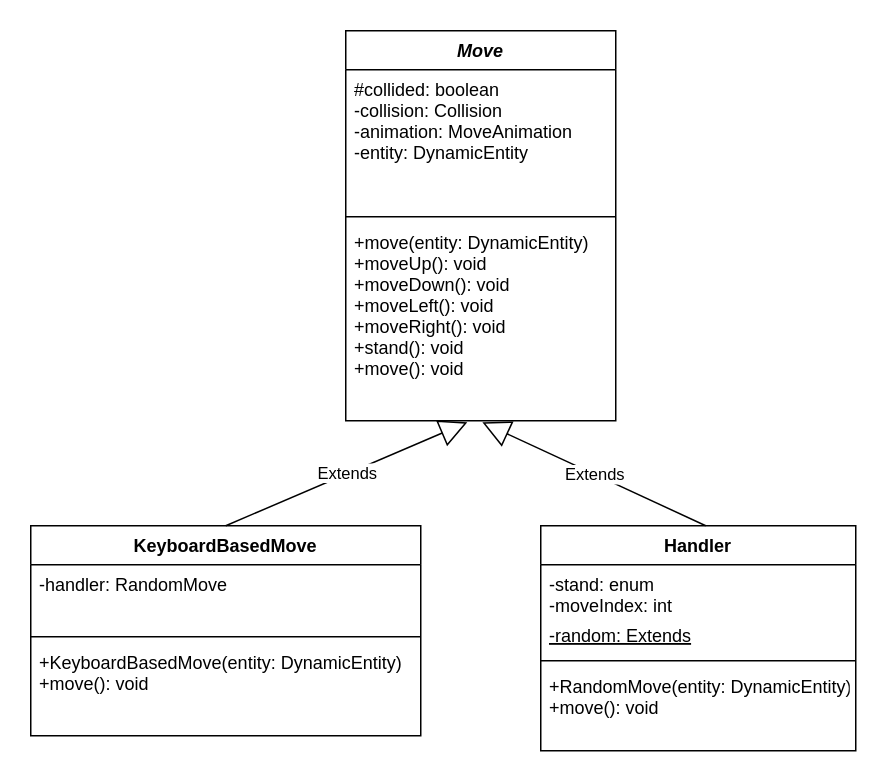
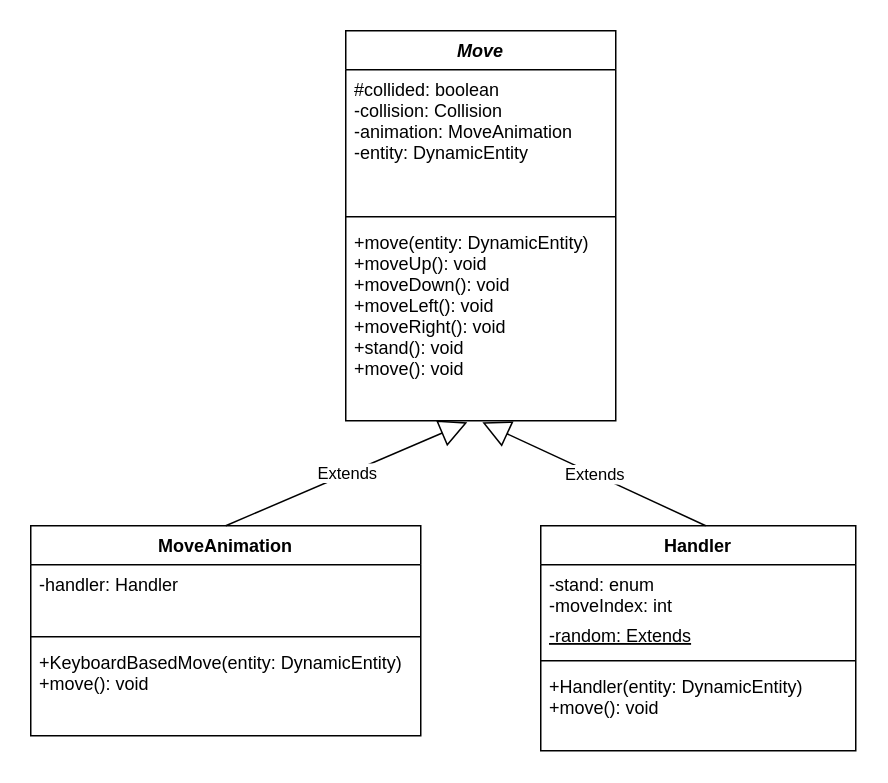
- <mxCell id="2" value="KeyboardBasedMove" style="swimlane;fontStyle=1;align=center;verticalAlign=top;childLayout=stackLayout;horizontal=1;startSize=26;horizontalStack=0;resizeParent=1;resizeParentMax=0;resizeLast=0;collapsible=1;marginBottom=0;" vertex="1" parent="1"><mxGeometry x="20" y="350" width="260" height="140" as="geometry" /></mxCell>
+ <mxCell id="2" value="MoveAnimation" style="swimlane;fontStyle=1;align=center;verticalAlign=top;childLayout=stackLayout;horizontal=1;startSize=26;horizontalStack=0;resizeParent=1;resizeParentMax=0;resizeLast=0;collapsible=1;marginBottom=0;" vertex="1" parent="1"><mxGeometry x="20" y="350" width="260" height="140" as="geometry" /></mxCell>
- <mxCell id="4" value="-handler: RandomMove" style="text;strokeColor=none;fillColor=none;align=left;verticalAlign=top;spacingLeft=4;spacingRight=4;overflow=hidden;rotatable=0;points=[[0,0.5],[1,0.5]];portConstraint=eastwest;" vertex="1" parent="2"><mxGeometry y="26" width="260" height="44" as="geometry" /></mxCell>
+ <mxCell id="4" value="-handler: Handler" style="text;strokeColor=none;fillColor=none;align=left;verticalAlign=top;spacingLeft=4;spacingRight=4;overflow=hidden;rotatable=0;points=[[0,0.5],[1,0.5]];portConstraint=eastwest;" vertex="1" parent="2"><mxGeometry y="26" width="260" height="44" as="geometry" /></mxCell>
- <mxCell id="12" value="+RandomMove(entity: DynamicEntity)&#10;+move(): void" style="text;strokeColor=none;fillColor=none;align=left;verticalAlign=top;spacingLeft=4;spacingRight=4;overflow=hidden;rotatable=0;points=[[0,0.5],[1,0.5]];portConstraint=eastwest;fontStyle=0" vertex="1" parent="7"><mxGeometry y="94" width="210" height="56" as="geometry" /></mxCell>
+ <mxCell id="12" value="+Handler(entity: DynamicEntity)&#10;+move(): void" style="text;strokeColor=none;fillColor=none;align=left;verticalAlign=top;spacingLeft=4;spacingRight=4;overflow=hidden;rotatable=0;points=[[0,0.5],[1,0.5]];portConstraint=eastwest;fontStyle=0" vertex="1" parent="7"><mxGeometry y="94" width="210" height="56" as="geometry" /></mxCell>
